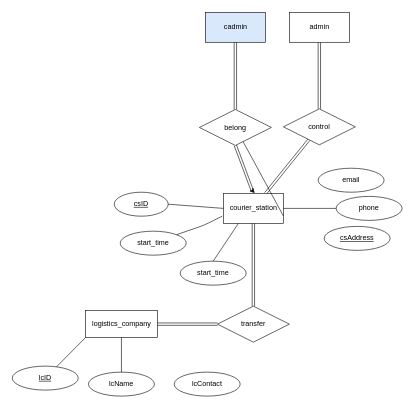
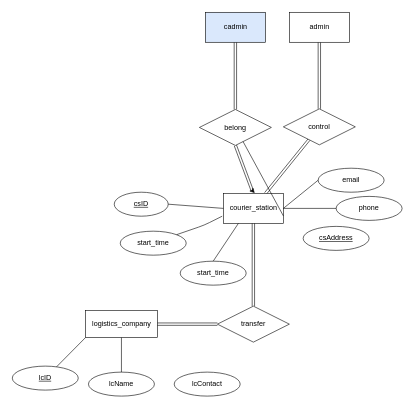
+ <mxCell id="29" value="" style="endArrow=none;html=1;exitX=1;exitY=0.5;exitDx=0;exitDy=0;entryX=0;entryY=0.5;entryDx=0;entryDy=0;" edge="1" source="7" target="18" parent="1"><mxGeometry width="50" height="50" relative="1" as="geometry"><mxPoint x="480" y="390" as="sourcePoint" /><mxPoint x="530" y="340" as="targetPoint" /></mxGeometry></mxCell>
- <mxCell id="16" value="&lt;u&gt;csAddress&lt;/u&gt;" style="ellipse;whiteSpace=wrap;html=1;align=center;" vertex="1" parent="1"><mxGeometry x="540" y="377" width="110" height="40" as="geometry" /></mxCell>
+ <mxCell id="16" value="&lt;u&gt;csAddress&lt;/u&gt;" style="ellipse;whiteSpace=wrap;html=1;align=center;" vertex="1" parent="1"><mxGeometry x="505" y="377" width="110" height="40" as="geometry" /></mxCell>
